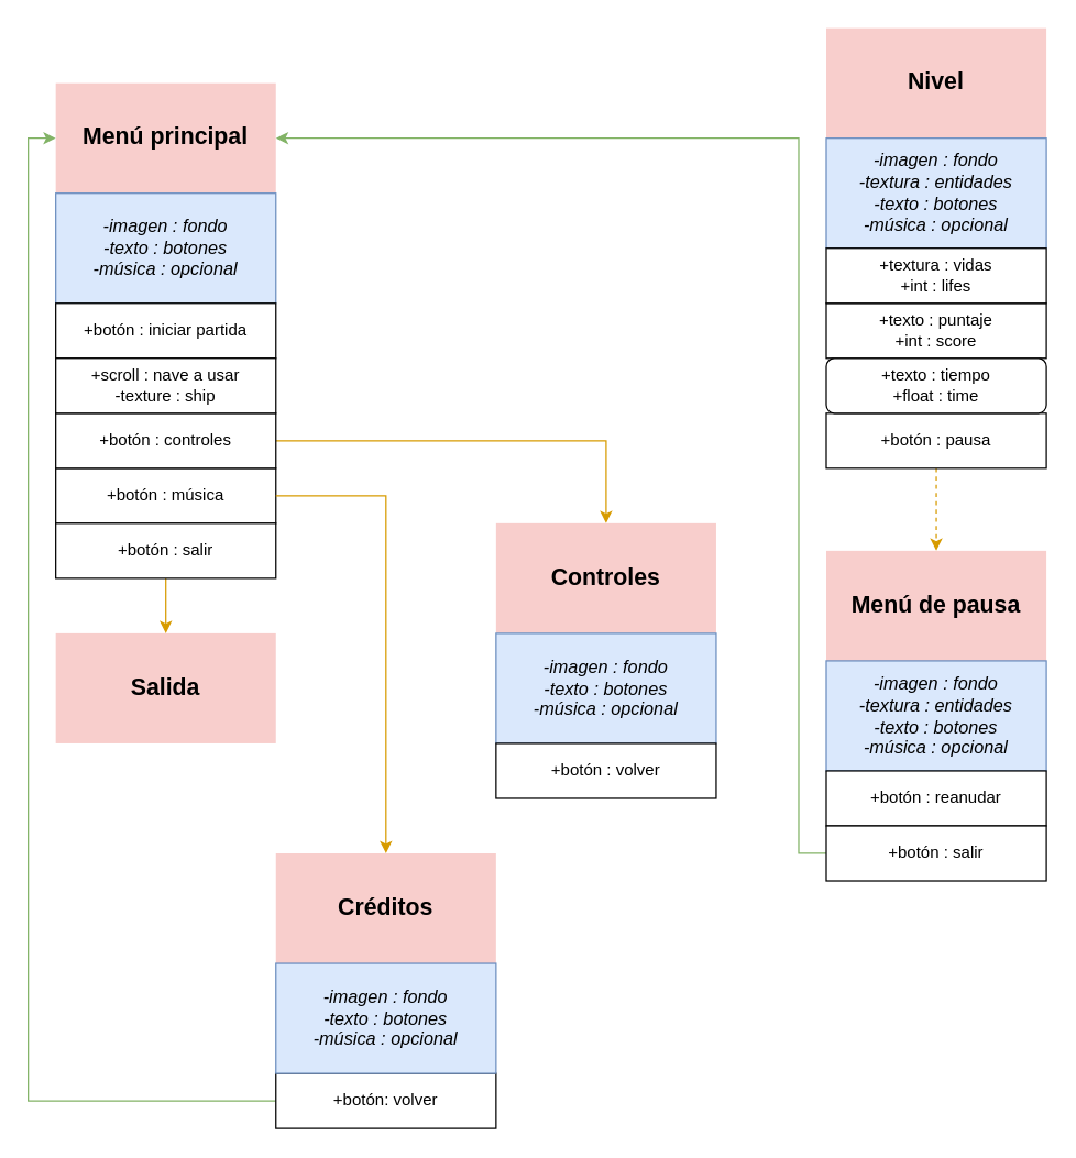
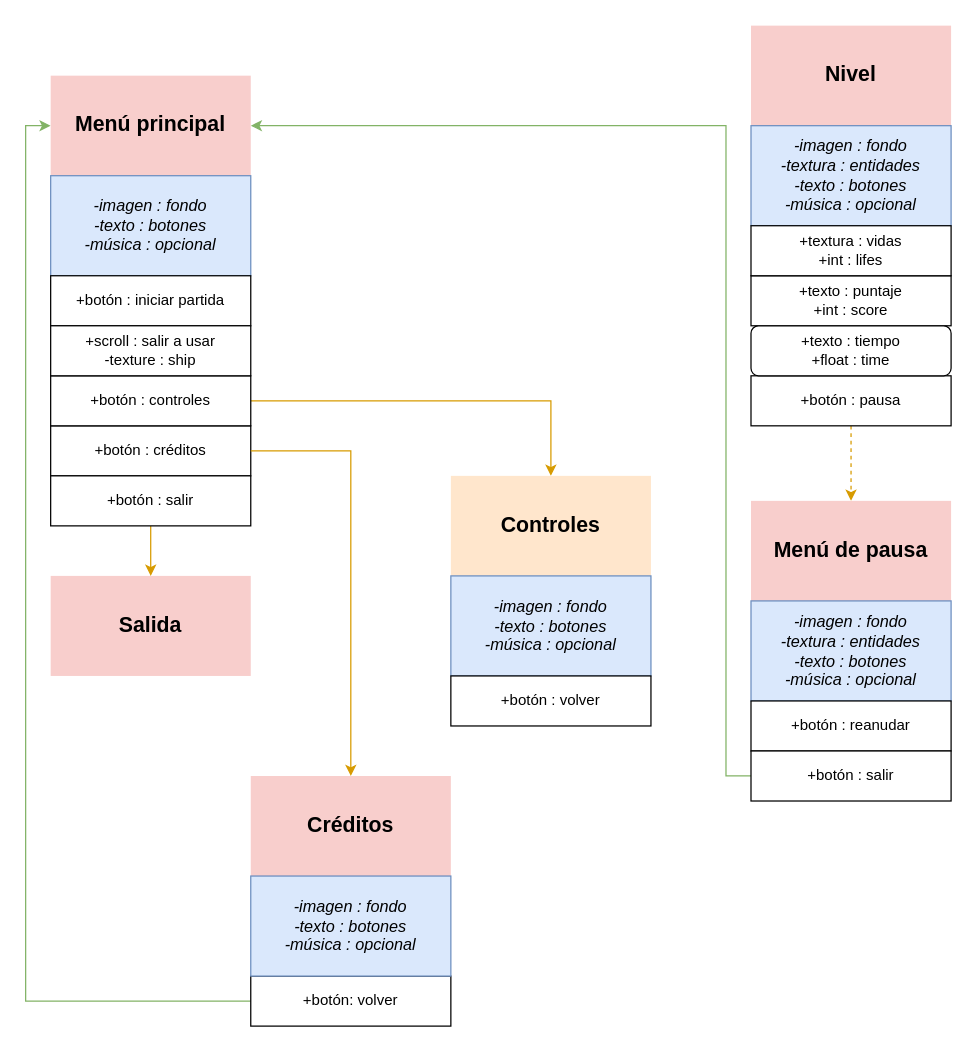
- <mxCell id="26" value="+scroll : nave a usar&lt;br&gt;-texture : ship" style="rounded=0;whiteSpace=wrap;html=1;" vertex="1" parent="19"><mxGeometry y="200" width="160" height="40" as="geometry" /></mxCell>
+ <mxCell id="26" value="+scroll : salir a usar&lt;br&gt;-texture : ship" style="rounded=0;whiteSpace=wrap;html=1;" vertex="1" parent="19"><mxGeometry y="200" width="160" height="40" as="geometry" /></mxCell>
- <mxCell id="23" value="+botón : música" style="rounded=0;whiteSpace=wrap;html=1;" parent="19" vertex="1"><mxGeometry y="280" width="160" height="40" as="geometry" /></mxCell>
+ <mxCell id="23" value="+botón : créditos" style="rounded=0;whiteSpace=wrap;html=1;" parent="19" vertex="1"><mxGeometry y="280" width="160" height="40" as="geometry" /></mxCell>
- <mxCell id="16" value="Controles" style="rounded=0;whiteSpace=wrap;html=1;fillColor=#f8cecc;strokeColor=none;verticalAlign=middle;fontSize=17;fontStyle=1;dashed=1;" parent="15" vertex="1"><mxGeometry width="160" height="80" as="geometry" /></mxCell>
+ <mxCell id="16" value="Controles" style="rounded=0;whiteSpace=wrap;html=1;fillColor=#ffe6cc;strokeColor=none;verticalAlign=middle;fontSize=17;fontStyle=1;dashed=1;" parent="15" vertex="1"><mxGeometry width="160" height="80" as="geometry" /></mxCell>
